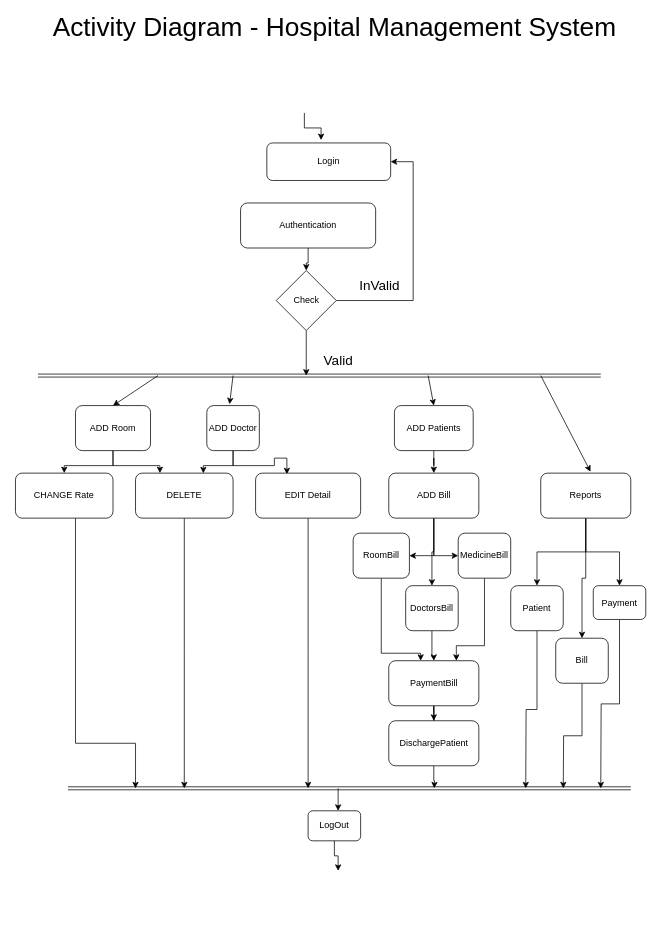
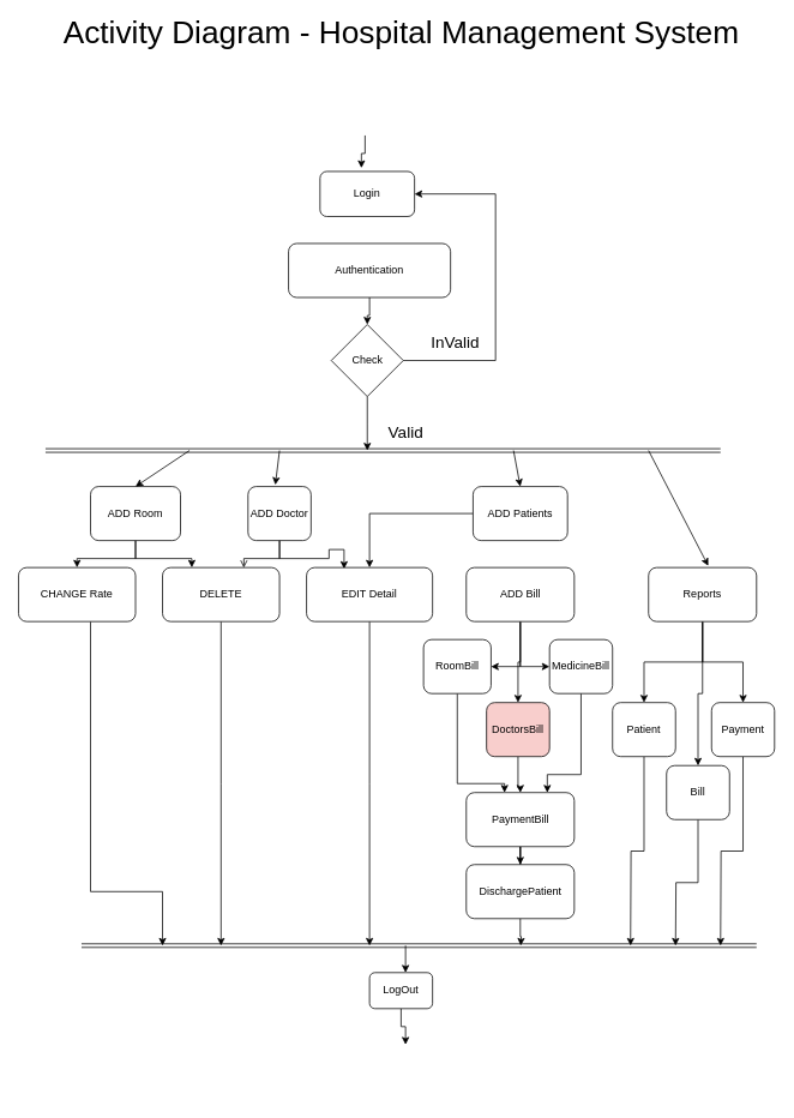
- <mxCell id="4" value="Login" style="rounded=1;whiteSpace=wrap;html=1;" vertex="1" parent="1"><mxGeometry x="355" y="190" width="165" height="50" as="geometry" /></mxCell>
+ <mxCell id="4" value="Login" style="rounded=1;whiteSpace=wrap;html=1;" vertex="1" parent="1"><mxGeometry x="355" y="190" width="105" height="50" as="geometry" /></mxCell>
- <mxCell id="17" style="edgeStyle=orthogonalEdgeStyle;rounded=0;orthogonalLoop=1;jettySize=auto;html=1;" edge="1" parent="1" source="18" target="22"><mxGeometry relative="1" as="geometry" /></mxCell>
+ <mxCell id="17" style="edgeStyle=orthogonalEdgeStyle;rounded=0;orthogonalLoop=1;jettySize=auto;html=1;" edge="1" parent="1" source="18" target="24"><mxGeometry relative="1" as="geometry" /></mxCell>
- <mxCell id="14" style="edgeStyle=orthogonalEdgeStyle;rounded=0;orthogonalLoop=1;jettySize=auto;html=1;entryX=0.695;entryY=0.003;entryDx=0;entryDy=0;entryPerimeter=0;" edge="1" parent="1" source="16" target="30"><mxGeometry relative="1" as="geometry" /></mxCell>
+ <mxCell id="14" style="edgeStyle=orthogonalEdgeStyle;rounded=0;orthogonalLoop=1;jettySize=auto;html=1;entryX=0.695;entryY=0.003;entryDx=0;entryDy=0;entryPerimeter=0;endArrow=open;" edge="1" parent="1" source="16" target="30"><mxGeometry relative="1" as="geometry" /></mxCell>
- <mxCell id="50" value="Payment" style="rounded=1;whiteSpace=wrap;html=1;" vertex="1" parent="1"><mxGeometry x="790" y="780" width="70" height="45" as="geometry" /></mxCell>
+ <mxCell id="50" value="Payment" style="rounded=1;whiteSpace=wrap;html=1;" vertex="1" parent="1"><mxGeometry x="790" y="780" width="70" height="60" as="geometry" /></mxCell>
- <mxCell id="40" value="DoctorsBill" style="rounded=1;whiteSpace=wrap;html=1;" vertex="1" parent="1"><mxGeometry x="540" y="780" width="70" height="60" as="geometry" /></mxCell>
+ <mxCell id="40" value="DoctorsBill" style="rounded=1;whiteSpace=wrap;html=1;fillColor=#f8cecc;" vertex="1" parent="1"><mxGeometry x="540" y="780" width="70" height="60" as="geometry" /></mxCell>
